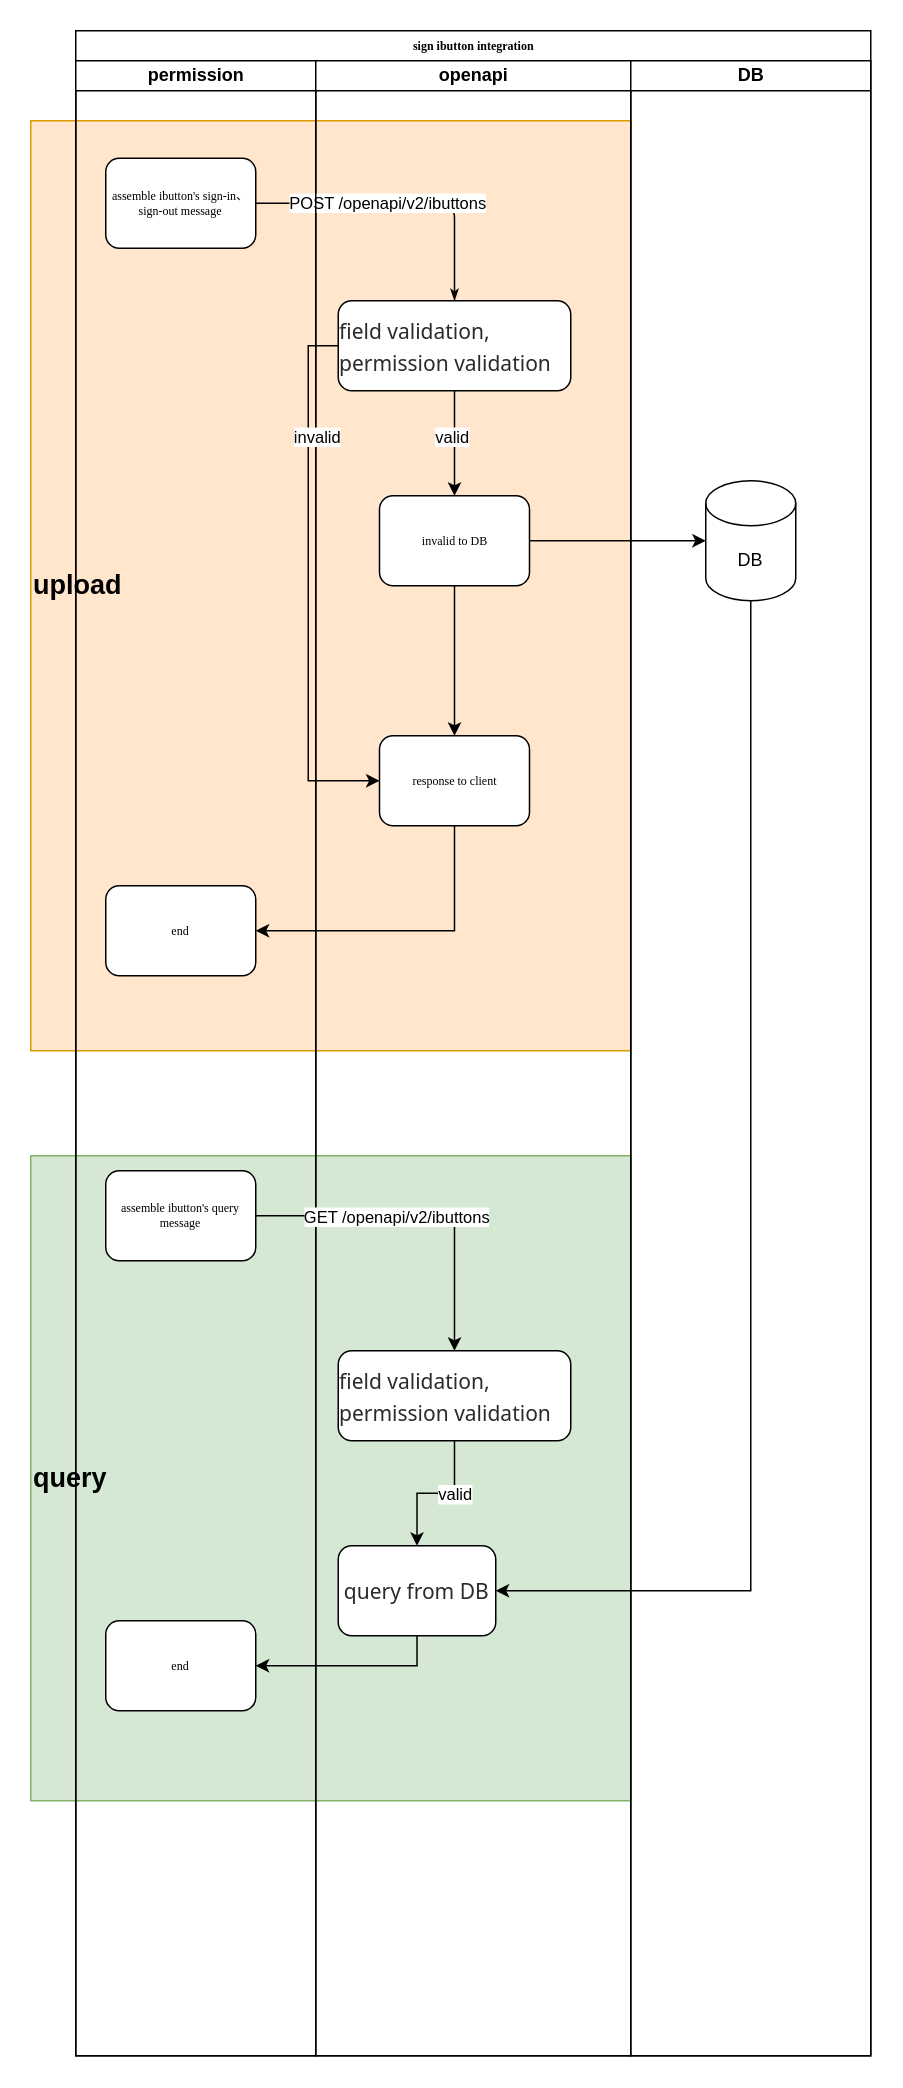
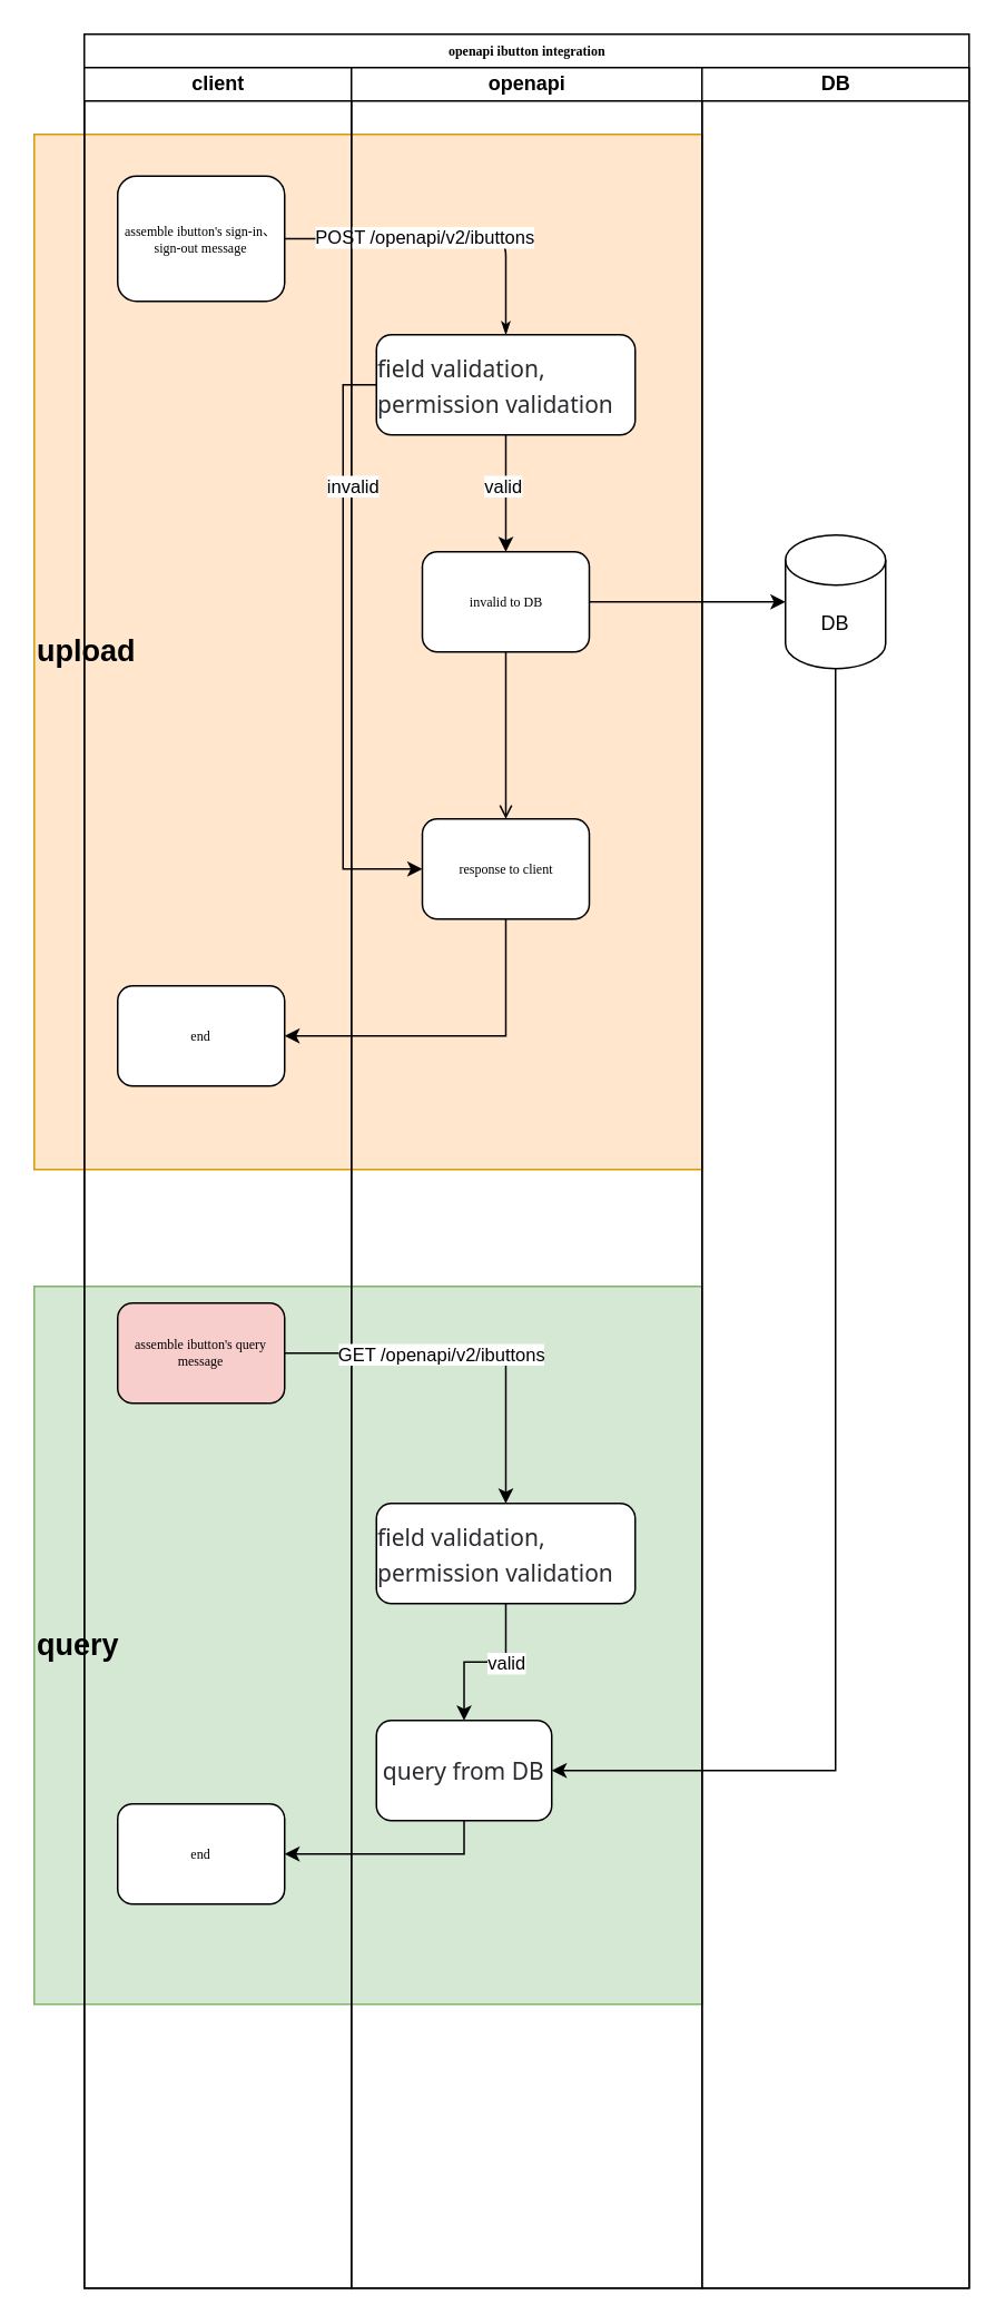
- <mxCell id="4" value="sign ibutton integration" style="swimlane;html=1;childLayout=stackLayout;startSize=20;rounded=0;shadow=0;labelBackgroundColor=none;strokeWidth=1;fontFamily=Verdana;fontSize=8;align=center;" parent="1" vertex="1"><mxGeometry x="50" y="20" width="530" height="1350" as="geometry" /></mxCell>
+ <mxCell id="4" value="openapi ibutton integration" style="swimlane;html=1;childLayout=stackLayout;startSize=20;rounded=0;shadow=0;labelBackgroundColor=none;strokeWidth=1;fontFamily=Verdana;fontSize=8;align=center;" parent="1" vertex="1"><mxGeometry x="50" y="20" width="530" height="1350" as="geometry" /></mxCell>
- <mxCell id="5" value="permission" style="swimlane;html=1;startSize=20;" parent="4" vertex="1"><mxGeometry y="20" width="160" height="1330" as="geometry" /></mxCell>
+ <mxCell id="5" value="client" style="swimlane;html=1;startSize=20;" parent="4" vertex="1"><mxGeometry y="20" width="160" height="1330" as="geometry" /></mxCell>
- <mxCell id="6" value="assemble ibutton's sign-in、sign-out message" style="rounded=1;whiteSpace=wrap;html=1;shadow=0;labelBackgroundColor=none;strokeWidth=1;fontFamily=Verdana;fontSize=8;align=center;" parent="5" vertex="1"><mxGeometry x="20" y="65" width="100" height="60" as="geometry" /></mxCell>
+ <mxCell id="6" value="assemble ibutton's sign-in、sign-out message" style="rounded=1;whiteSpace=wrap;html=1;shadow=0;labelBackgroundColor=none;strokeWidth=1;fontFamily=Verdana;fontSize=8;align=center;" parent="5" vertex="1"><mxGeometry x="20" y="65" width="100" height="75" as="geometry" /></mxCell>
- <mxCell id="17" style="edgeStyle=orthogonalEdgeStyle;rounded=0;orthogonalLoop=1;jettySize=auto;html=1;exitX=0.5;exitY=1;exitDx=0;exitDy=0;" edge="1" parent="11" source="18" target="19"><mxGeometry relative="1" as="geometry" /></mxCell>
+ <mxCell id="17" style="edgeStyle=orthogonalEdgeStyle;rounded=0;orthogonalLoop=1;jettySize=auto;html=1;exitX=0.5;exitY=1;exitDx=0;exitDy=0;endArrow=open;" edge="1" parent="11" source="18" target="19"><mxGeometry relative="1" as="geometry" /></mxCell>
- <mxCell id="22" value="assemble ibutton's query message" style="rounded=1;whiteSpace=wrap;html=1;shadow=0;labelBackgroundColor=none;strokeWidth=1;fontFamily=Verdana;fontSize=8;align=center;" vertex="1" parent="11"><mxGeometry x="-140" y="740" width="100" height="60" as="geometry" /></mxCell>
+ <mxCell id="22" value="assemble ibutton's query message" style="rounded=1;whiteSpace=wrap;html=1;shadow=0;labelBackgroundColor=none;strokeWidth=1;fontFamily=Verdana;fontSize=8;align=center;fillColor=#f8cecc;" vertex="1" parent="11"><mxGeometry x="-140" y="740" width="100" height="60" as="geometry" /></mxCell>
